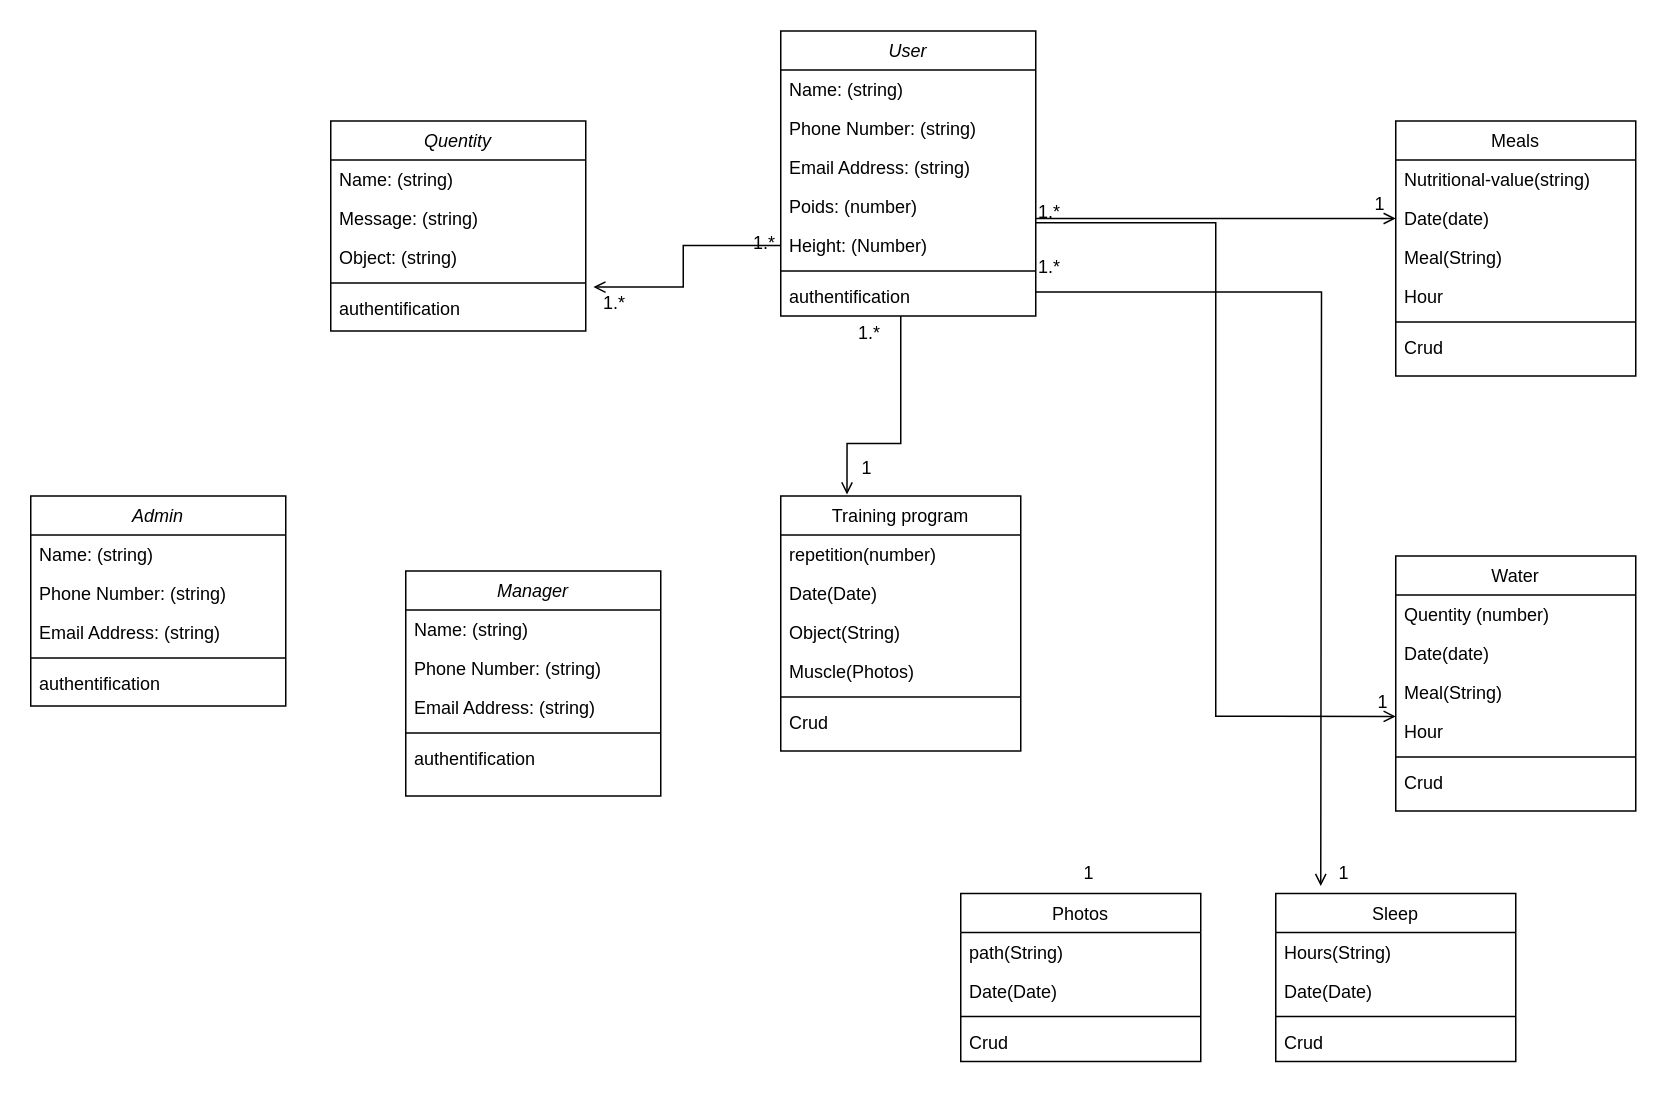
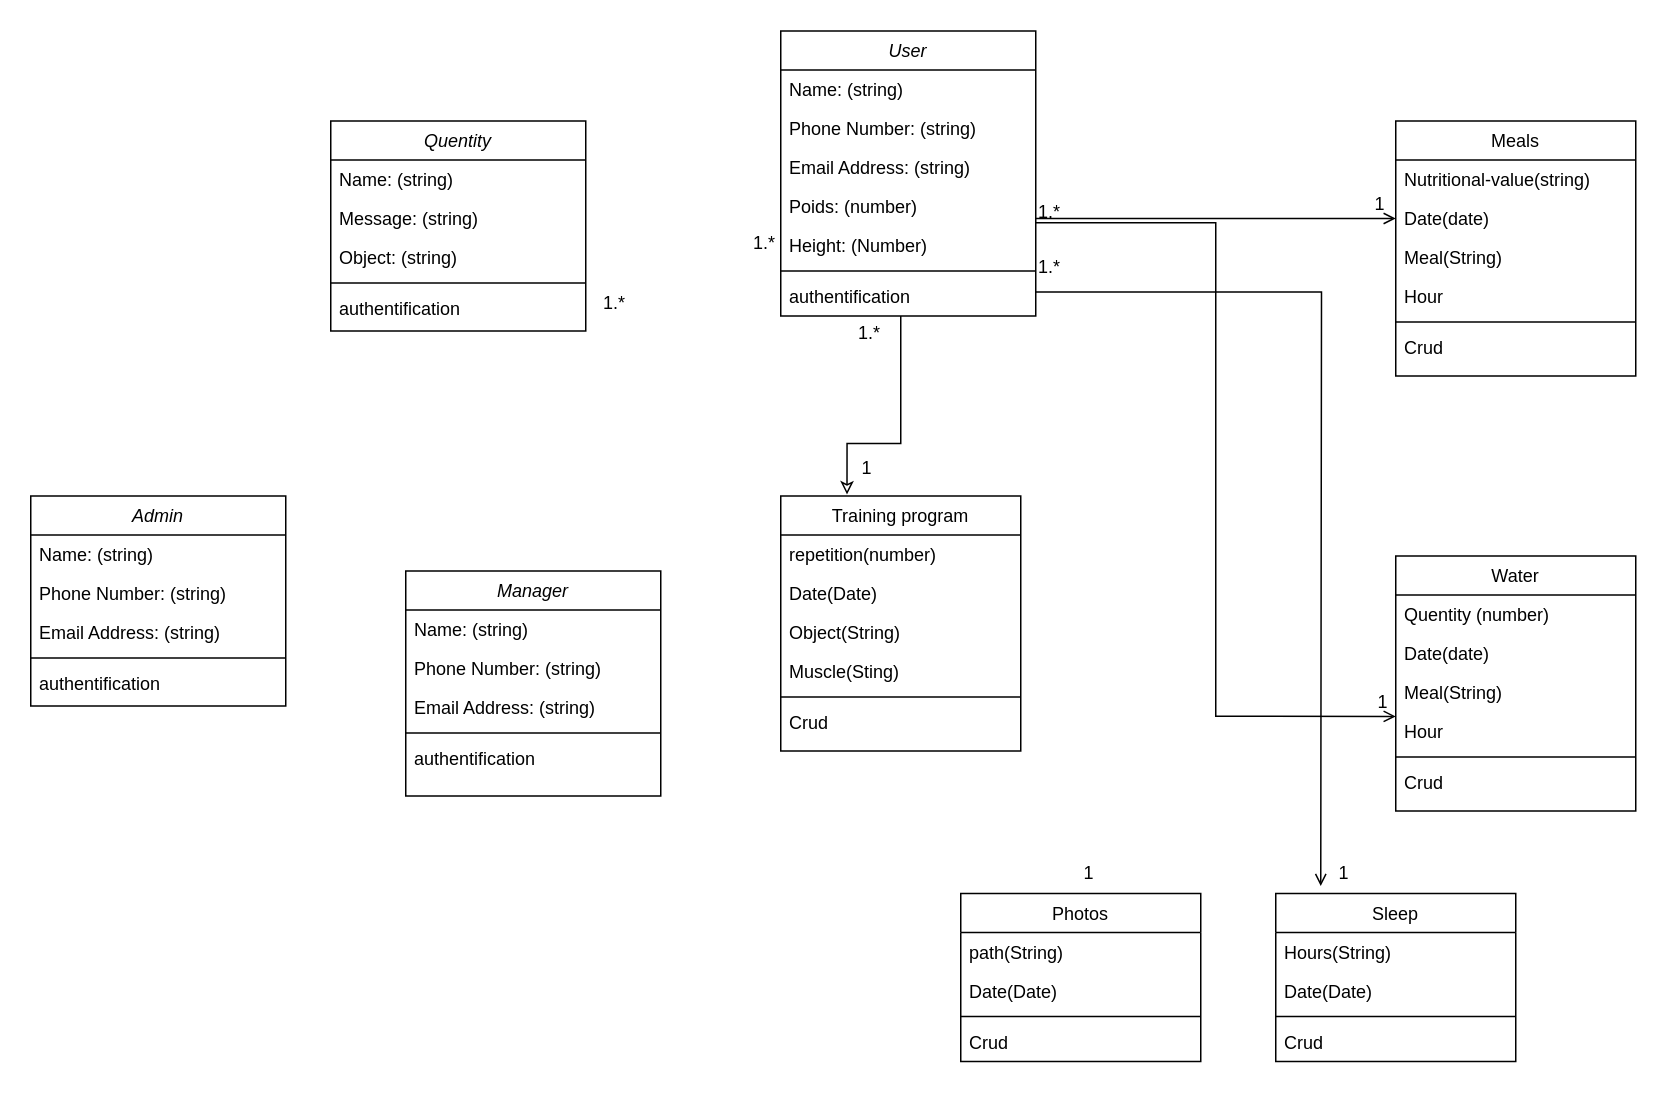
- <mxCell id="67" style="edgeStyle=orthogonalEdgeStyle;rounded=0;orthogonalLoop=1;jettySize=auto;html=1;entryX=1.03;entryY=1.259;entryDx=0;entryDy=0;entryPerimeter=0;endArrow=open;endFill=0;" edge="1" parent="1" source="8" target="64"><mxGeometry relative="1" as="geometry" /></mxCell>
- <mxCell id="2" style="edgeStyle=orthogonalEdgeStyle;rounded=0;orthogonalLoop=1;jettySize=auto;html=1;entryX=0.276;entryY=-0.006;entryDx=0;entryDy=0;entryPerimeter=0;endArrow=open;endFill=0;" edge="1" parent="1" source="3" target="37"><mxGeometry relative="1" as="geometry"><Array as="points"><mxPoint x="600" y="295" /><mxPoint x="564" y="295" /></Array></mxGeometry></mxCell>
+ <mxCell id="2" style="edgeStyle=orthogonalEdgeStyle;rounded=0;orthogonalLoop=1;jettySize=auto;html=1;entryX=0.276;entryY=-0.006;entryDx=0;entryDy=0;entryPerimeter=0;endArrow=classic;endFill=0;" edge="1" parent="1" source="3" target="37"><mxGeometry relative="1" as="geometry"><Array as="points"><mxPoint x="600" y="295" /><mxPoint x="564" y="295" /></Array></mxGeometry></mxCell>
- <mxCell id="41" value="Muscle(Photos)" style="text;align=left;verticalAlign=top;spacingLeft=4;spacingRight=4;overflow=hidden;rotatable=0;points=[[0,0.5],[1,0.5]];portConstraint=eastwest;rounded=0;shadow=0;html=0;" vertex="1" parent="37"><mxGeometry y="104" width="160" height="26" as="geometry" /></mxCell>
+ <mxCell id="41" value="Muscle(Sting)" style="text;align=left;verticalAlign=top;spacingLeft=4;spacingRight=4;overflow=hidden;rotatable=0;points=[[0,0.5],[1,0.5]];portConstraint=eastwest;rounded=0;shadow=0;html=0;" vertex="1" parent="37"><mxGeometry y="104" width="160" height="26" as="geometry" /></mxCell>
